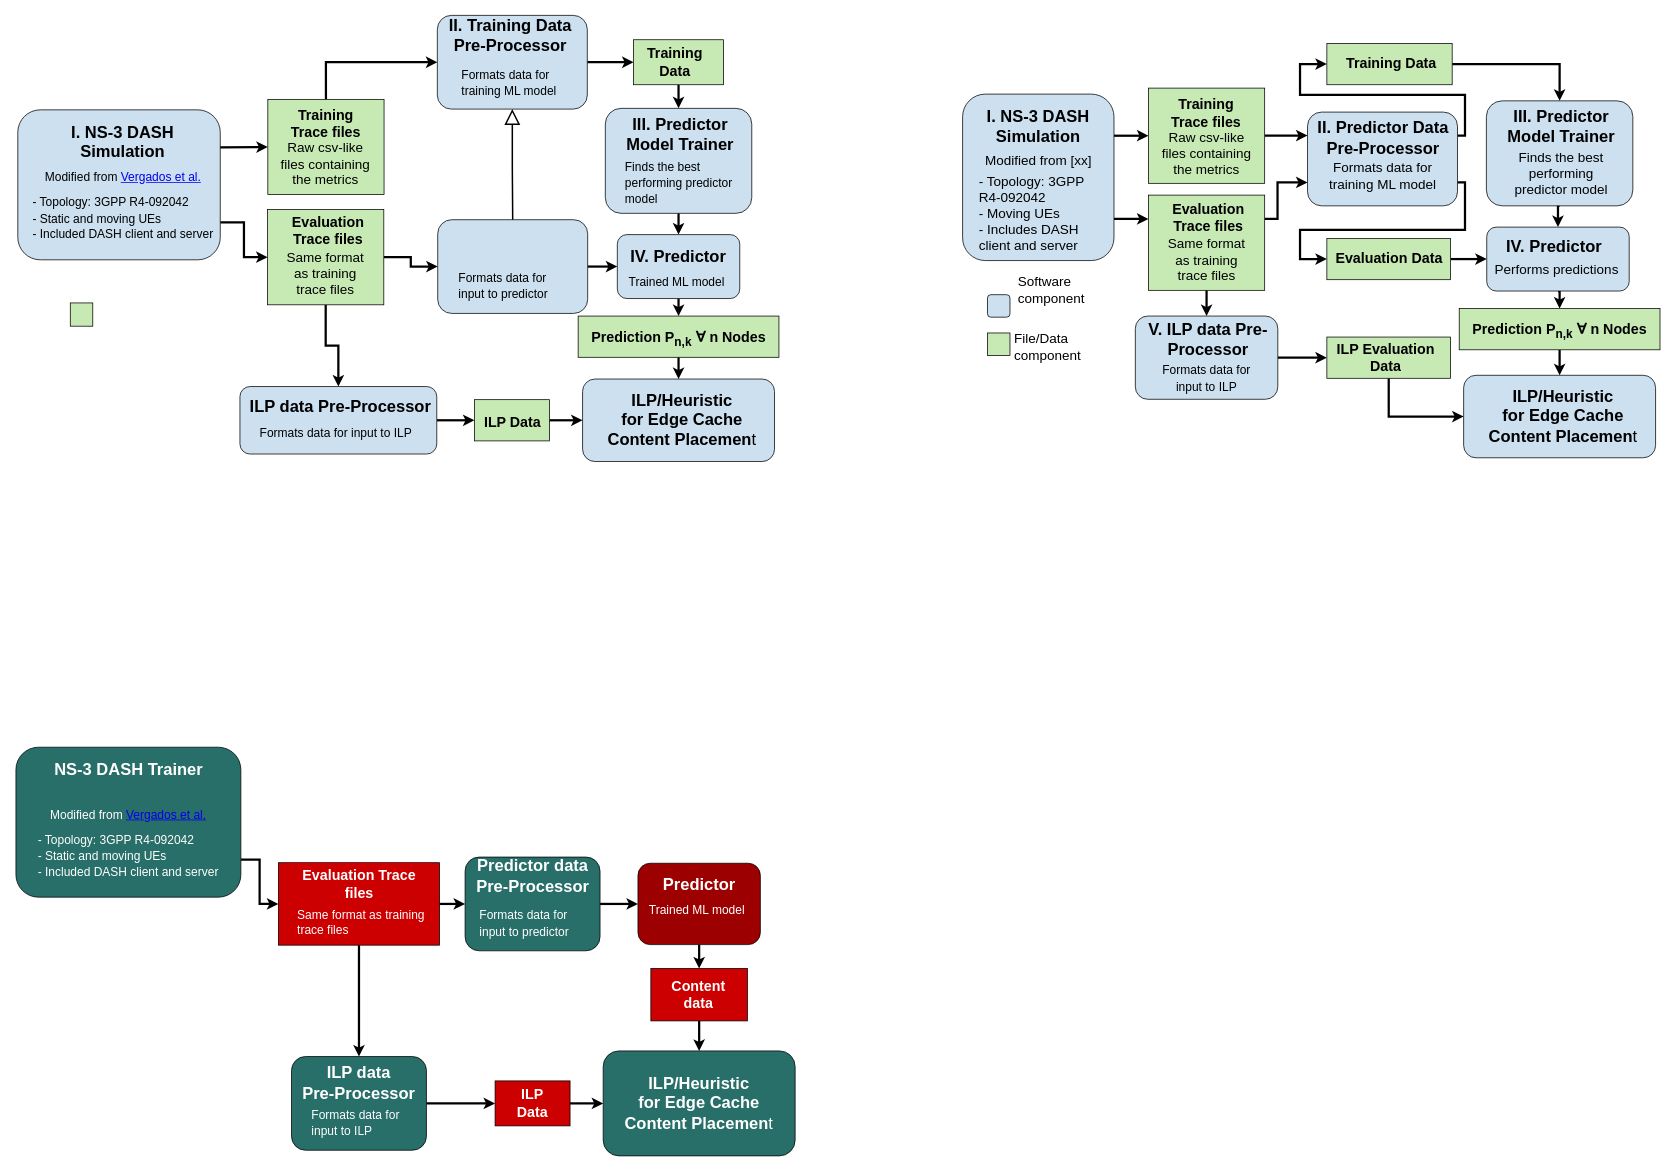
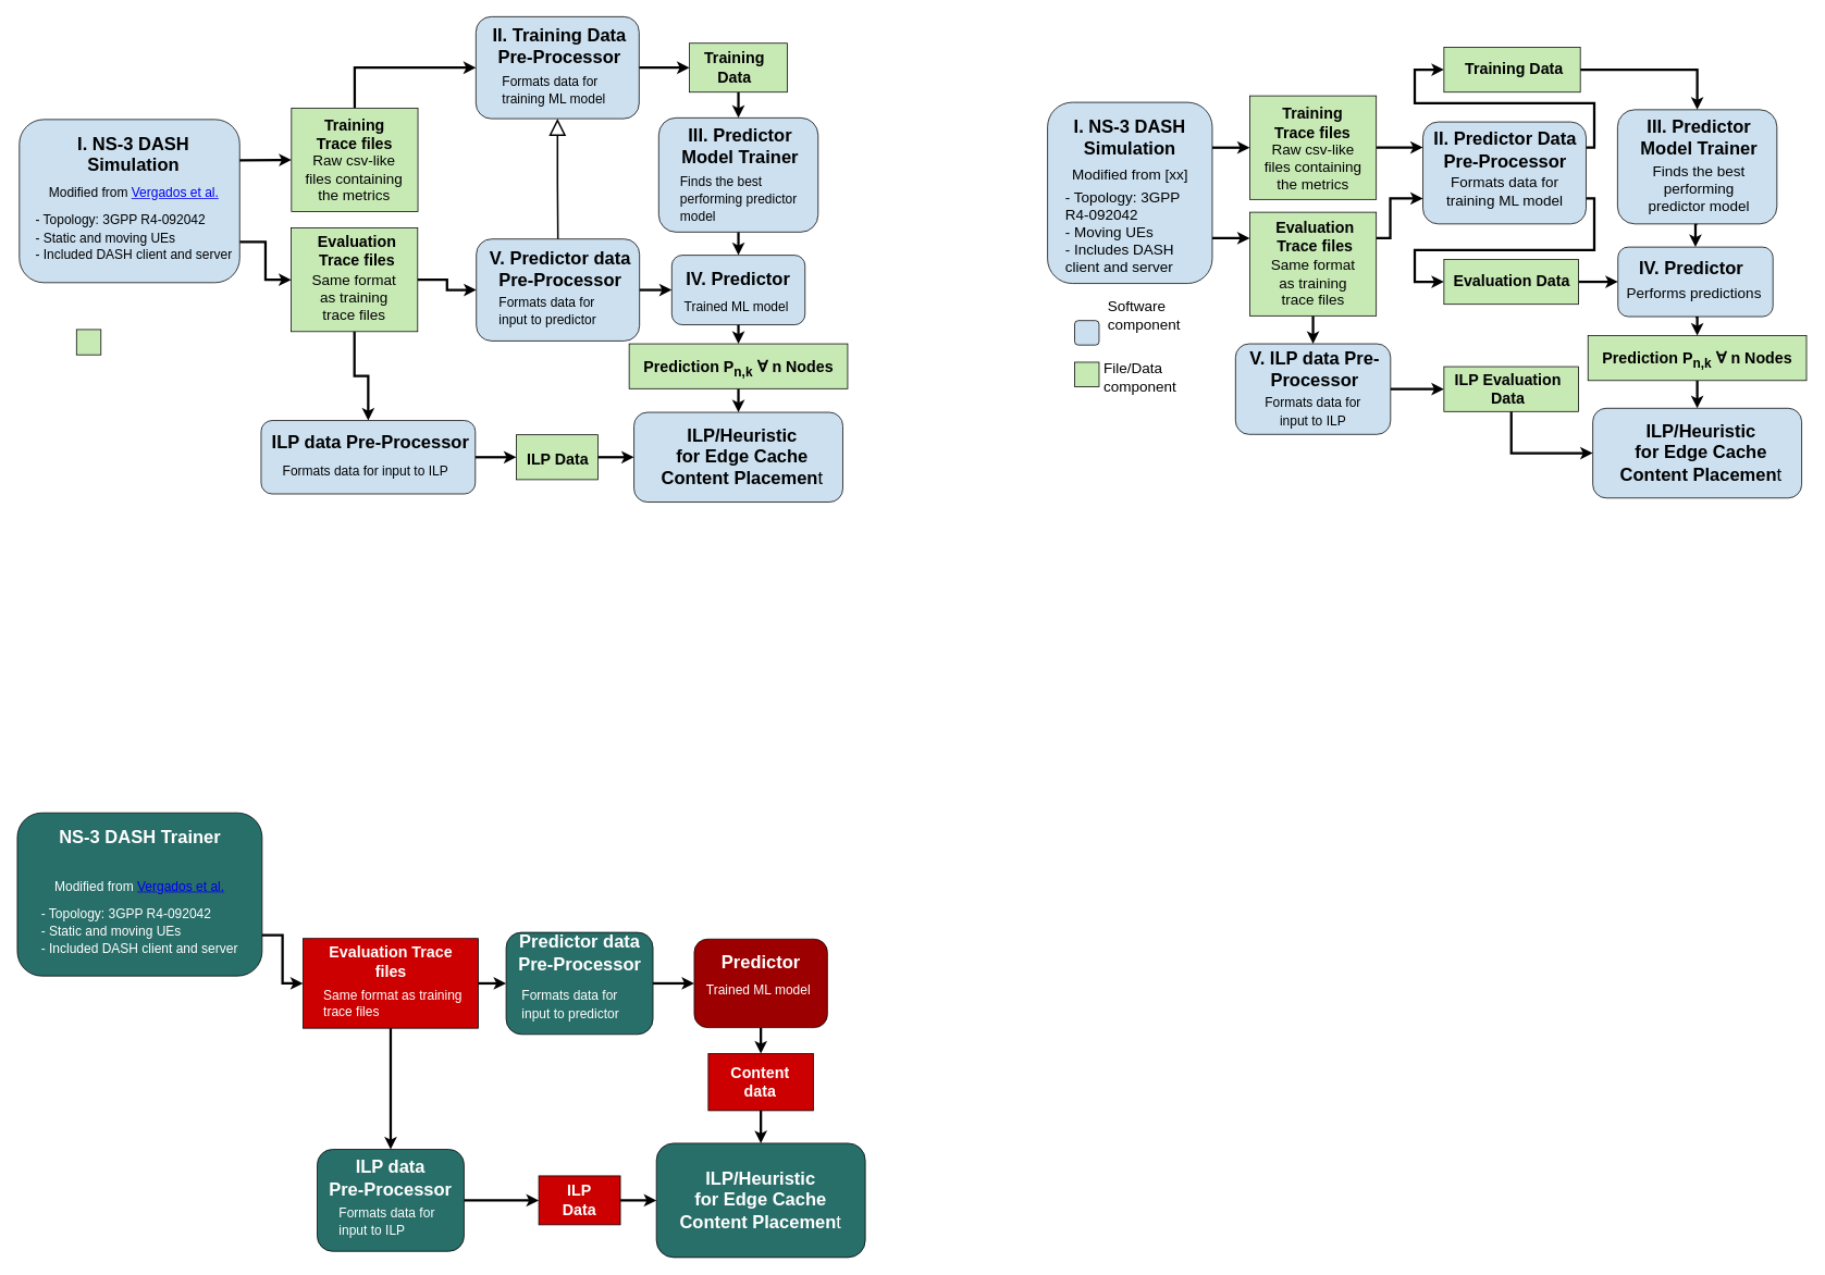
- <mxCell id="28" value="&lt;span style=&quot;font-size: 22px&quot;&gt;&lt;b&gt;II. Training Data &lt;br&gt;Pre-Processor&lt;/b&gt;&lt;/span&gt;" style="text;html=1;strokeColor=none;fillColor=none;align=center;verticalAlign=middle;whiteSpace=wrap;rounded=0;fontSize=18;" parent="1" vertex="1"><mxGeometry x="594.79" y="27" width="170" height="40" as="geometry" /></mxCell>
+ <mxCell id="28" value="&lt;span style=&quot;font-size: 22px&quot;&gt;&lt;b&gt;II. Training Data &lt;br&gt;Pre-Processor&lt;/b&gt;&lt;/span&gt;" style="text;html=1;strokeColor=none;fillColor=none;align=center;verticalAlign=middle;whiteSpace=wrap;rounded=0;fontSize=18;" parent="1" vertex="1"><mxGeometry x="599.79" y="37" width="170" height="40" as="geometry" /></mxCell>
+ <mxCell id="35" value="&lt;span style=&quot;font-size: 22px&quot;&gt;&lt;b&gt;V. Predictor data Pre-Processor&lt;/b&gt;&lt;/span&gt;" style="text;html=1;strokeColor=none;fillColor=none;align=center;verticalAlign=middle;whiteSpace=wrap;rounded=0;fontSize=18;" parent="1" vertex="1"><mxGeometry x="596.18" y="310" width="180" height="40" as="geometry" /></mxCell>
